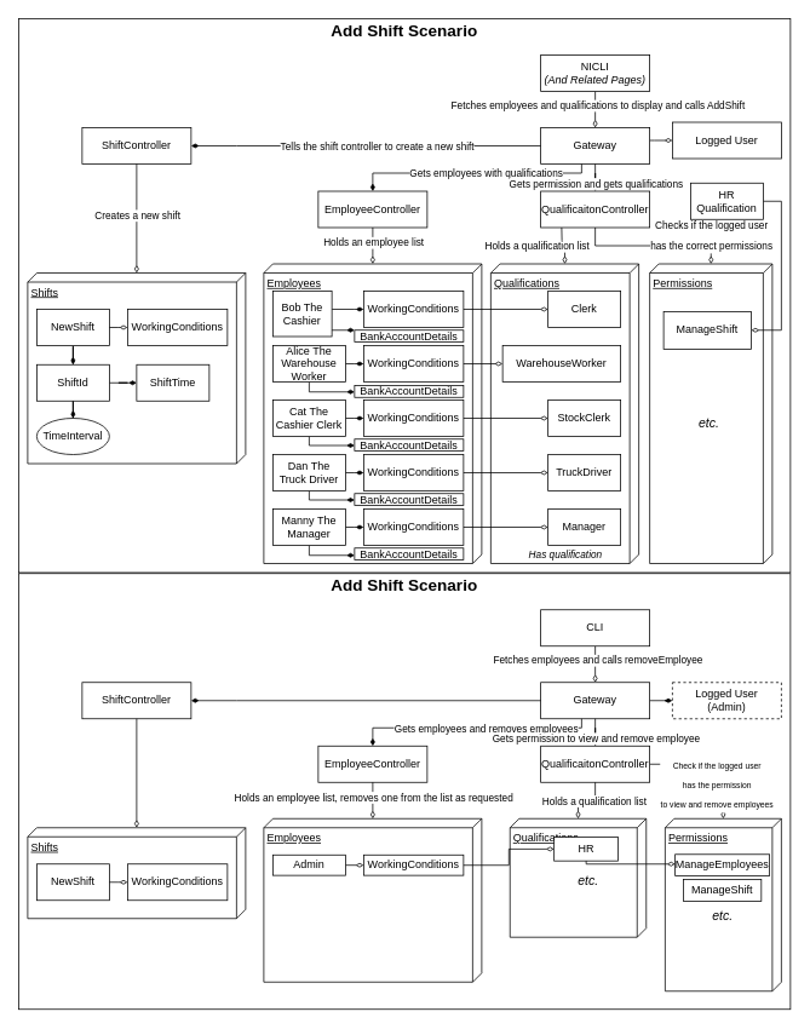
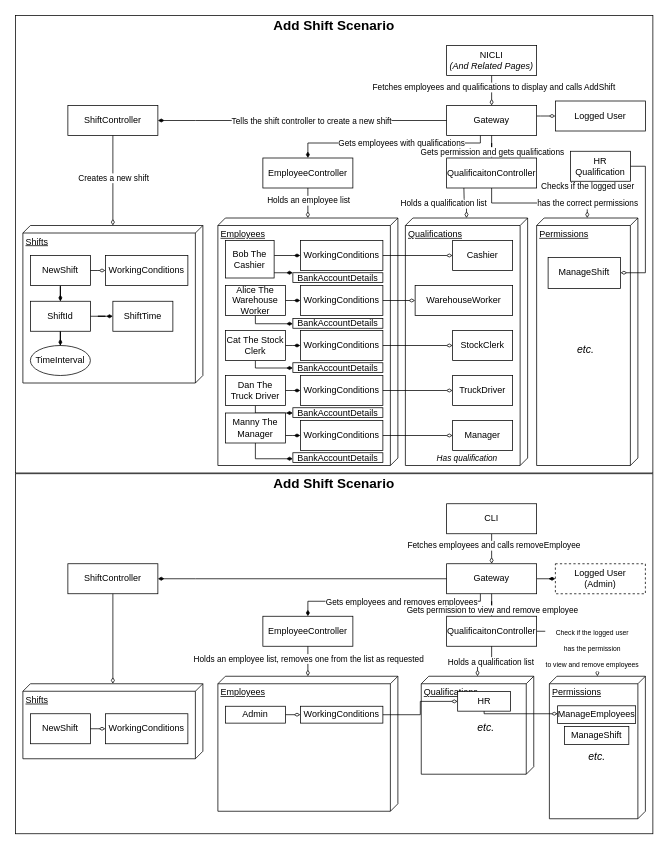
- <mxCell id="35" value="Clerk" style="rounded=0;whiteSpace=wrap;html=1;" parent="33" vertex="1"><mxGeometry x="33" y="30" width="80" height="40" as="geometry" /></mxCell>
+ <mxCell id="35" value="Cashier" style="rounded=0;whiteSpace=wrap;html=1;" parent="33" vertex="1"><mxGeometry x="33" y="30" width="80" height="40" as="geometry" /></mxCell>
- <mxCell id="17" value="Cat The Cashier Clerk" style="rounded=0;whiteSpace=wrap;html=1;" parent="8" vertex="1"><mxGeometry x="10" y="150" width="80" height="40" as="geometry" /></mxCell>
+ <mxCell id="17" value="Cat The Stock Clerk" style="rounded=0;whiteSpace=wrap;html=1;" parent="8" vertex="1"><mxGeometry x="10" y="150" width="80" height="40" as="geometry" /></mxCell>
- <mxCell id="23" value="Manny The Manager" style="rounded=0;whiteSpace=wrap;html=1;" parent="8" vertex="1"><mxGeometry x="10" y="270" width="80" height="40" as="geometry" /></mxCell>
+ <mxCell id="23" value="Manny The Manager" style="rounded=0;whiteSpace=wrap;html=1;" parent="8" vertex="1"><mxGeometry x="10" y="260" width="80" height="40" as="geometry" /></mxCell>
